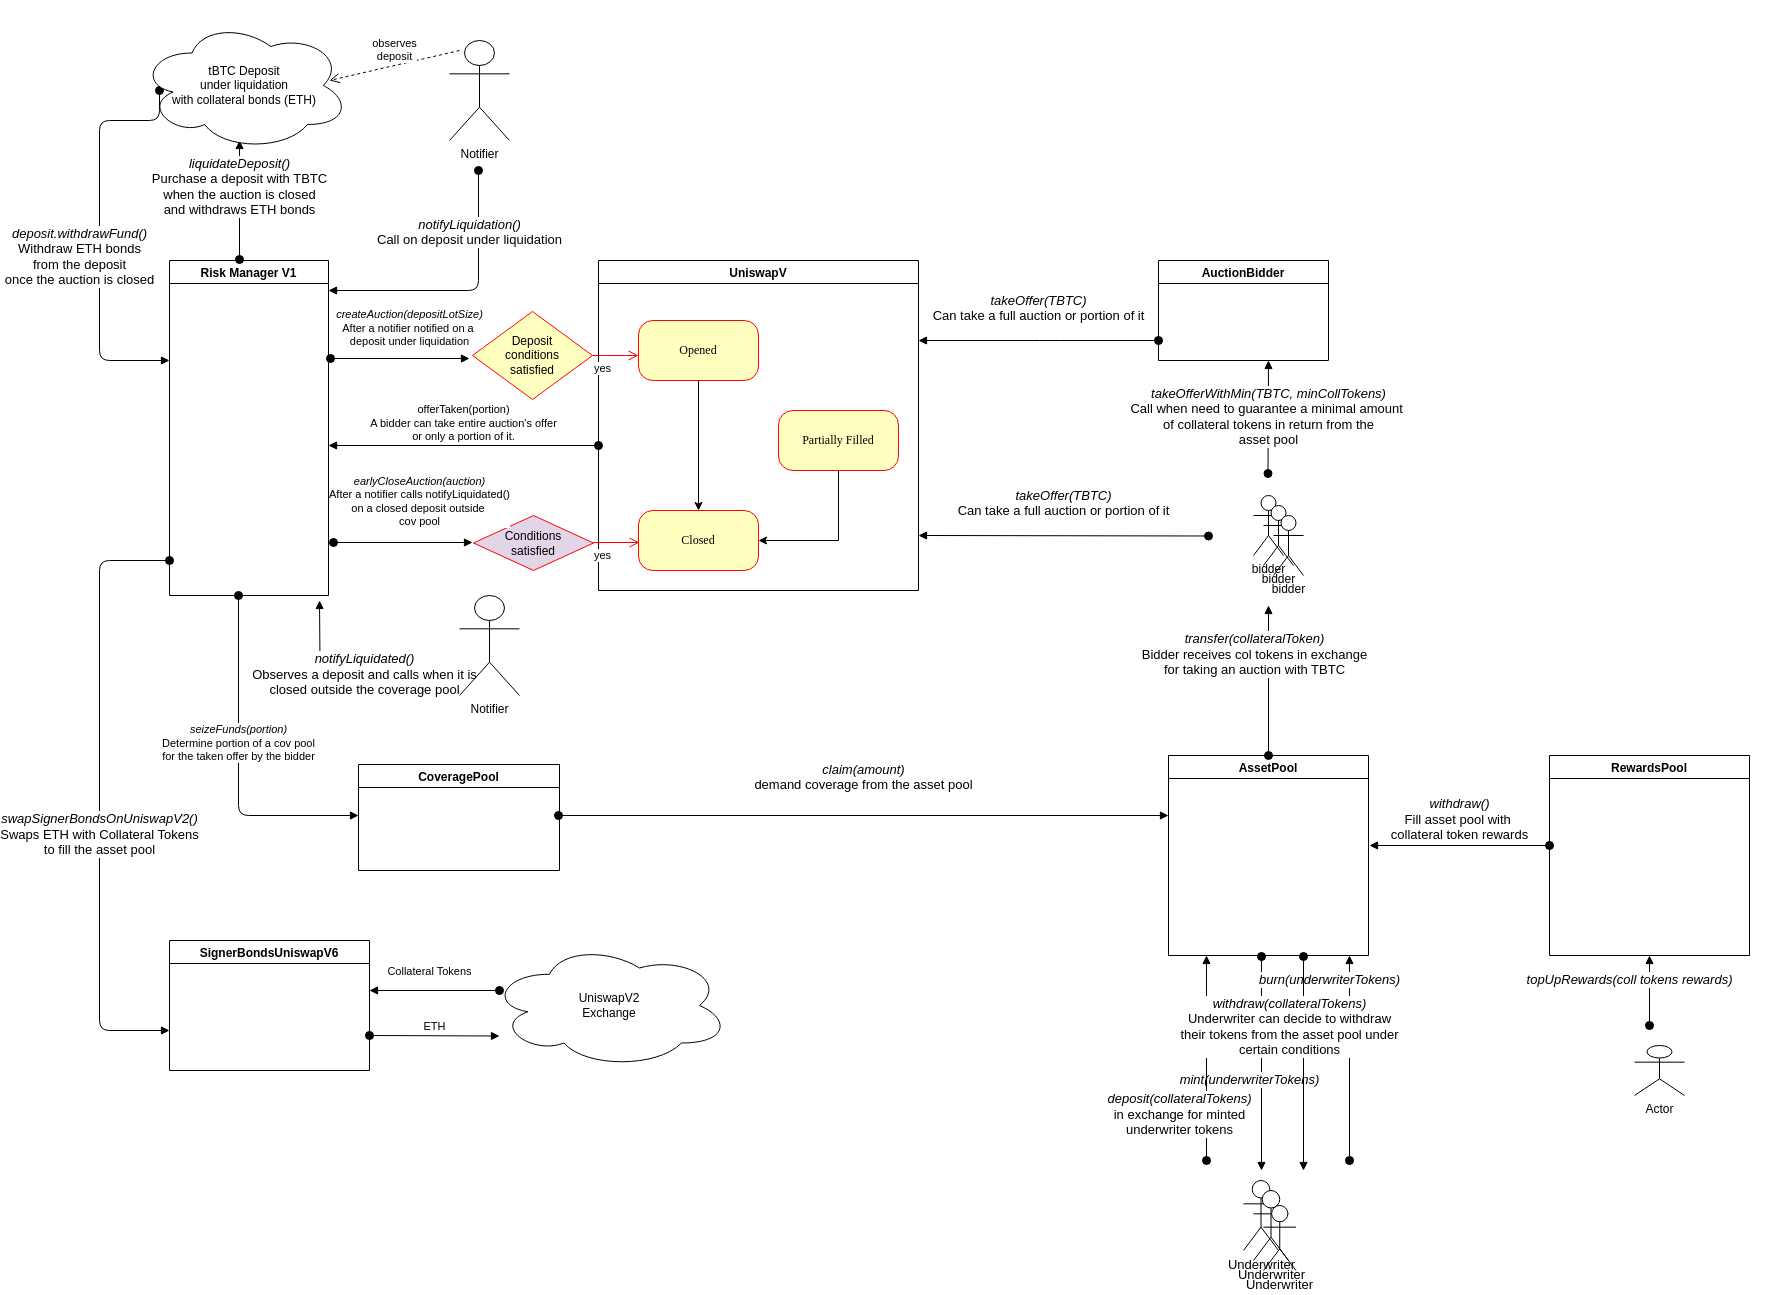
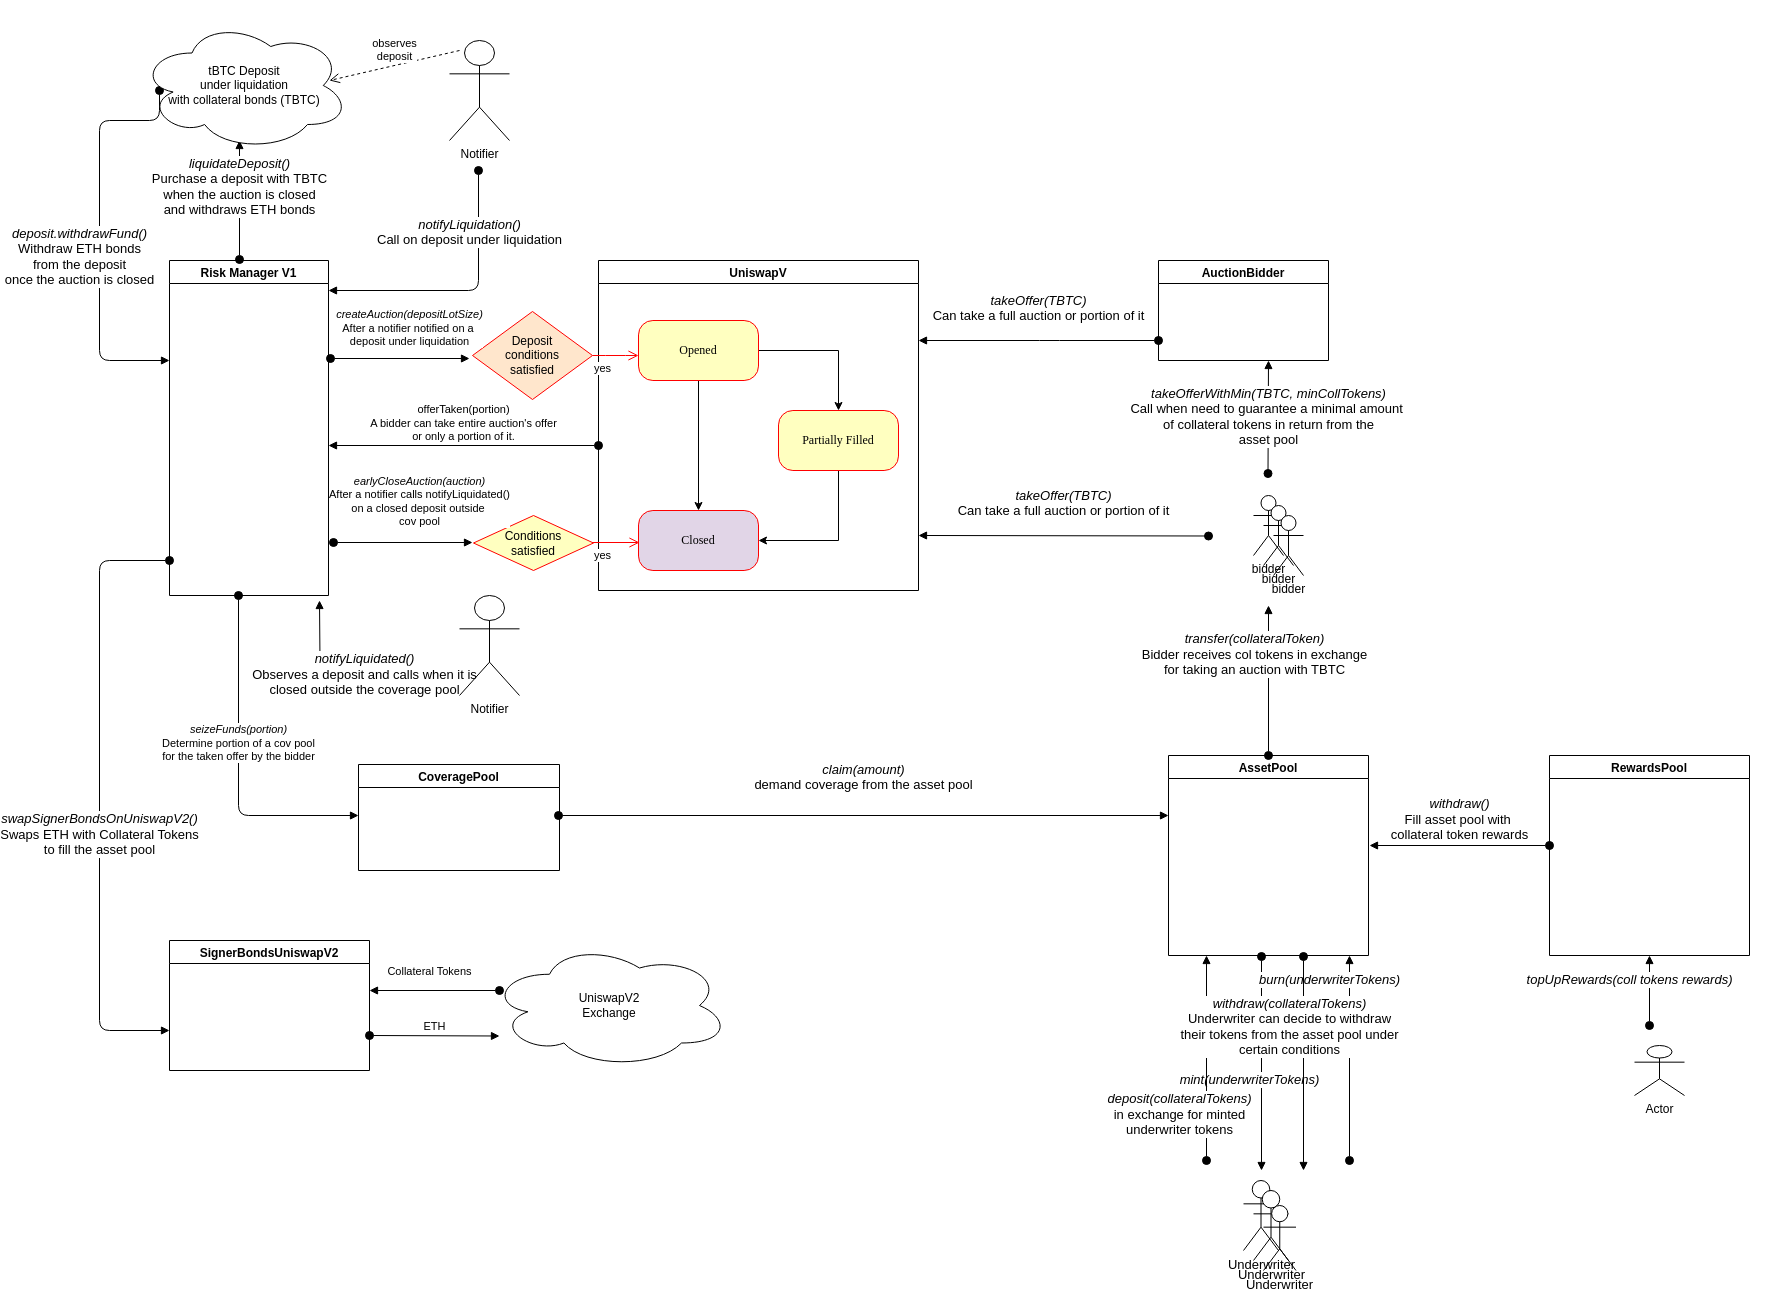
- <mxCell id="52" value="&lt;span&gt;tBTC Deposit&lt;/span&gt;&lt;br&gt;&lt;span&gt;under liquidation&lt;/span&gt;&lt;br&gt;&lt;span&gt;with collateral bonds (ETH)&lt;/span&gt;" style="ellipse;shape=cloud;whiteSpace=wrap;html=1;" vertex="1" parent="1"><mxGeometry x="60" y="20" width="210" height="130" as="geometry" /></mxCell>
+ <mxCell id="52" value="&lt;span&gt;tBTC Deposit&lt;/span&gt;&lt;br&gt;&lt;span&gt;under liquidation&lt;/span&gt;&lt;br&gt;&lt;span&gt;with collateral bonds (TBTC)&lt;/span&gt;" style="ellipse;shape=cloud;whiteSpace=wrap;html=1;" vertex="1" parent="1"><mxGeometry x="60" y="20" width="210" height="130" as="geometry" /></mxCell>
+ <mxCell id="3" style="edgeStyle=orthogonalEdgeStyle;rounded=0;orthogonalLoop=1;jettySize=auto;html=1;entryX=0.5;entryY=0;entryDx=0;entryDy=0;" edge="1" parent="1" source="5" target="7"><mxGeometry relative="1" as="geometry" /></mxCell>
- <mxCell id="12" value="Deposit &lt;br&gt;conditions&lt;br&gt;satisfied" style="rhombus;whiteSpace=wrap;html=1;fillColor=#ffffc0;strokeColor=#ff0000;" vertex="1" parent="1"><mxGeometry x="393" y="311" width="120" height="88" as="geometry" /></mxCell>
+ <mxCell id="12" value="Deposit &lt;br&gt;conditions&lt;br&gt;satisfied" style="rhombus;whiteSpace=wrap;html=1;fillColor=#ffe6cc;strokeColor=#ff0000;" vertex="1" parent="1"><mxGeometry x="393" y="311" width="120" height="88" as="geometry" /></mxCell>
- <mxCell id="2" value="Closed" style="rounded=1;whiteSpace=wrap;html=1;arcSize=24;fillColor=#ffffc0;strokeColor=#ff0000;shadow=0;comic=0;labelBackgroundColor=none;fontFamily=Verdana;fontSize=12;fontColor=#000000;align=center;" parent="1" vertex="1"><mxGeometry x="559" y="510" width="120" height="60" as="geometry" /></mxCell>
+ <mxCell id="2" value="Closed" style="rounded=1;whiteSpace=wrap;html=1;arcSize=24;fillColor=#e1d5e7;strokeColor=#ff0000;shadow=0;comic=0;labelBackgroundColor=none;fontFamily=Verdana;fontSize=12;fontColor=#000000;align=center;" parent="1" vertex="1"><mxGeometry x="559" y="510" width="120" height="60" as="geometry" /></mxCell>
- <mxCell id="14" value="Conditions&lt;br&gt;satisfied" style="rhombus;whiteSpace=wrap;html=1;fillColor=#e1d5e7;strokeColor=#ff0000;" vertex="1" parent="1"><mxGeometry x="394" y="515" width="120" height="55" as="geometry" /></mxCell>
+ <mxCell id="14" value="Conditions&lt;br&gt;satisfied" style="rhombus;whiteSpace=wrap;html=1;fillColor=#ffffc0;strokeColor=#ff0000;" vertex="1" parent="1"><mxGeometry x="394" y="515" width="120" height="55" as="geometry" /></mxCell>
- <mxCell id="39" value="SignerBondsUniswapV6" style="swimlane;" vertex="1" parent="1"><mxGeometry x="90" y="940" width="200" height="130" as="geometry" /></mxCell>
+ <mxCell id="39" value="SignerBondsUniswapV2" style="swimlane;" vertex="1" parent="1"><mxGeometry x="90" y="940" width="200" height="130" as="geometry" /></mxCell>
